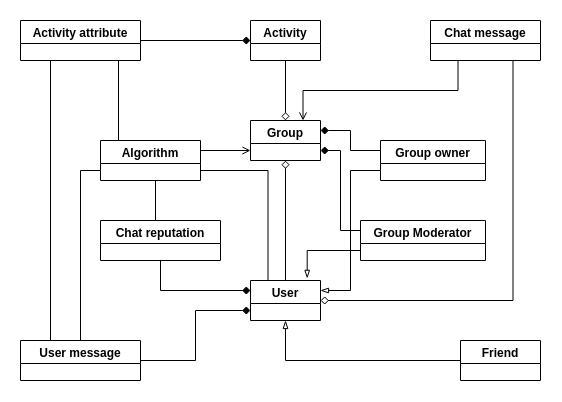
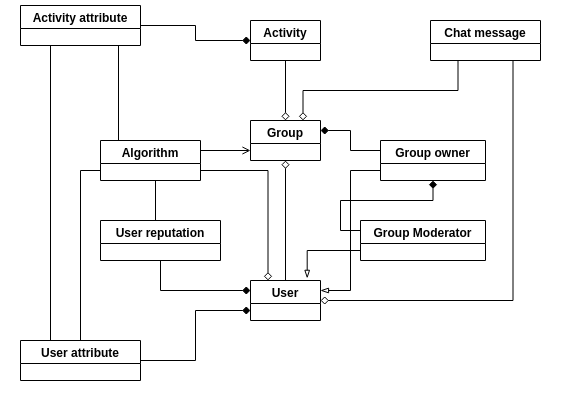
- <mxCell id="14" value="Activity attribute" style="swimlane;" vertex="1" parent="1"><mxGeometry x="20" y="20" width="120" height="40" as="geometry"><mxRectangle x="30" y="50" width="130" height="23" as="alternateBounds" /></mxGeometry></mxCell>
+ <mxCell id="14" value="Activity attribute" style="swimlane;" vertex="1" parent="1"><mxGeometry x="20" y="5" width="120" height="40" as="geometry"><mxRectangle x="30" y="50" width="130" height="23" as="alternateBounds" /></mxGeometry></mxCell>
- <mxCell id="20" style="edgeStyle=orthogonalEdgeStyle;rounded=0;orthogonalLoop=1;jettySize=auto;html=1;entryX=0.75;entryY=0;entryDx=0;entryDy=0;endArrow=open;endFill=0;exitX=0.25;exitY=1;exitDx=0;exitDy=0;" edge="1" parent="1" source="22" target="11"><mxGeometry relative="1" as="geometry" /></mxCell>
+ <mxCell id="20" style="edgeStyle=orthogonalEdgeStyle;rounded=0;orthogonalLoop=1;jettySize=auto;html=1;entryX=0.75;entryY=0;entryDx=0;entryDy=0;endArrow=diamond;endFill=0;exitX=0.25;exitY=1;exitDx=0;exitDy=0;" edge="1" parent="1" source="22" target="11"><mxGeometry relative="1" as="geometry" /></mxCell>
- <mxCell id="18" style="edgeStyle=orthogonalEdgeStyle;rounded=0;orthogonalLoop=1;jettySize=auto;html=1;exitX=0;exitY=0.25;exitDx=0;exitDy=0;entryX=1;entryY=0.75;entryDx=0;entryDy=0;endArrow=diamond;endFill=1;" edge="1" parent="1" source="19" target="11"><mxGeometry relative="1" as="geometry" /></mxCell>
+ <mxCell id="18" style="edgeStyle=orthogonalEdgeStyle;rounded=0;orthogonalLoop=1;jettySize=auto;html=1;exitX=0;exitY=0.25;exitDx=0;exitDy=0;endArrow=diamond;endFill=1;" edge="1" parent="1" source="19" target="10"><mxGeometry relative="1" as="geometry" /></mxCell>
- <mxCell id="7" value="Chat reputation" style="swimlane;" vertex="1" parent="1"><mxGeometry x="100" y="220" width="120" height="40" as="geometry" /></mxCell>
+ <mxCell id="7" value="User reputation" style="swimlane;" vertex="1" parent="1"><mxGeometry x="100" y="220" width="120" height="40" as="geometry" /></mxCell>
- <mxCell id="26" style="edgeStyle=orthogonalEdgeStyle;rounded=0;orthogonalLoop=1;jettySize=auto;html=1;exitX=1;exitY=0.75;exitDx=0;exitDy=0;entryX=0.25;entryY=0;entryDx=0;entryDy=0;endArrow=none;endFill=0;" edge="1" parent="1" source="30" target="3"><mxGeometry relative="1" as="geometry" /></mxCell>
+ <mxCell id="26" style="edgeStyle=orthogonalEdgeStyle;rounded=0;orthogonalLoop=1;jettySize=auto;html=1;exitX=1;exitY=0.75;exitDx=0;exitDy=0;entryX=0.25;entryY=0;entryDx=0;entryDy=0;endArrow=diamond;endFill=0;" edge="1" parent="1" source="30" target="3"><mxGeometry relative="1" as="geometry" /></mxCell>
- <mxCell id="5" value="User message" style="swimlane;" vertex="1" parent="1"><mxGeometry x="20" y="340" width="120" height="40" as="geometry" /></mxCell>
+ <mxCell id="5" value="User attribute" style="swimlane;" vertex="1" parent="1"><mxGeometry x="20" y="340" width="120" height="40" as="geometry" /></mxCell>
- <mxCell id="23" style="edgeStyle=orthogonalEdgeStyle;rounded=0;orthogonalLoop=1;jettySize=auto;html=1;entryX=0.5;entryY=1;entryDx=0;entryDy=0;endArrow=blockThin;endFill=0;" edge="1" parent="1" source="24" target="3"><mxGeometry relative="1" as="geometry" /></mxCell>
- <mxCell id="24" value="Friend" style="swimlane;" vertex="1" parent="1"><mxGeometry x="460" y="340" width="80" height="40" as="geometry" /></mxCell>
